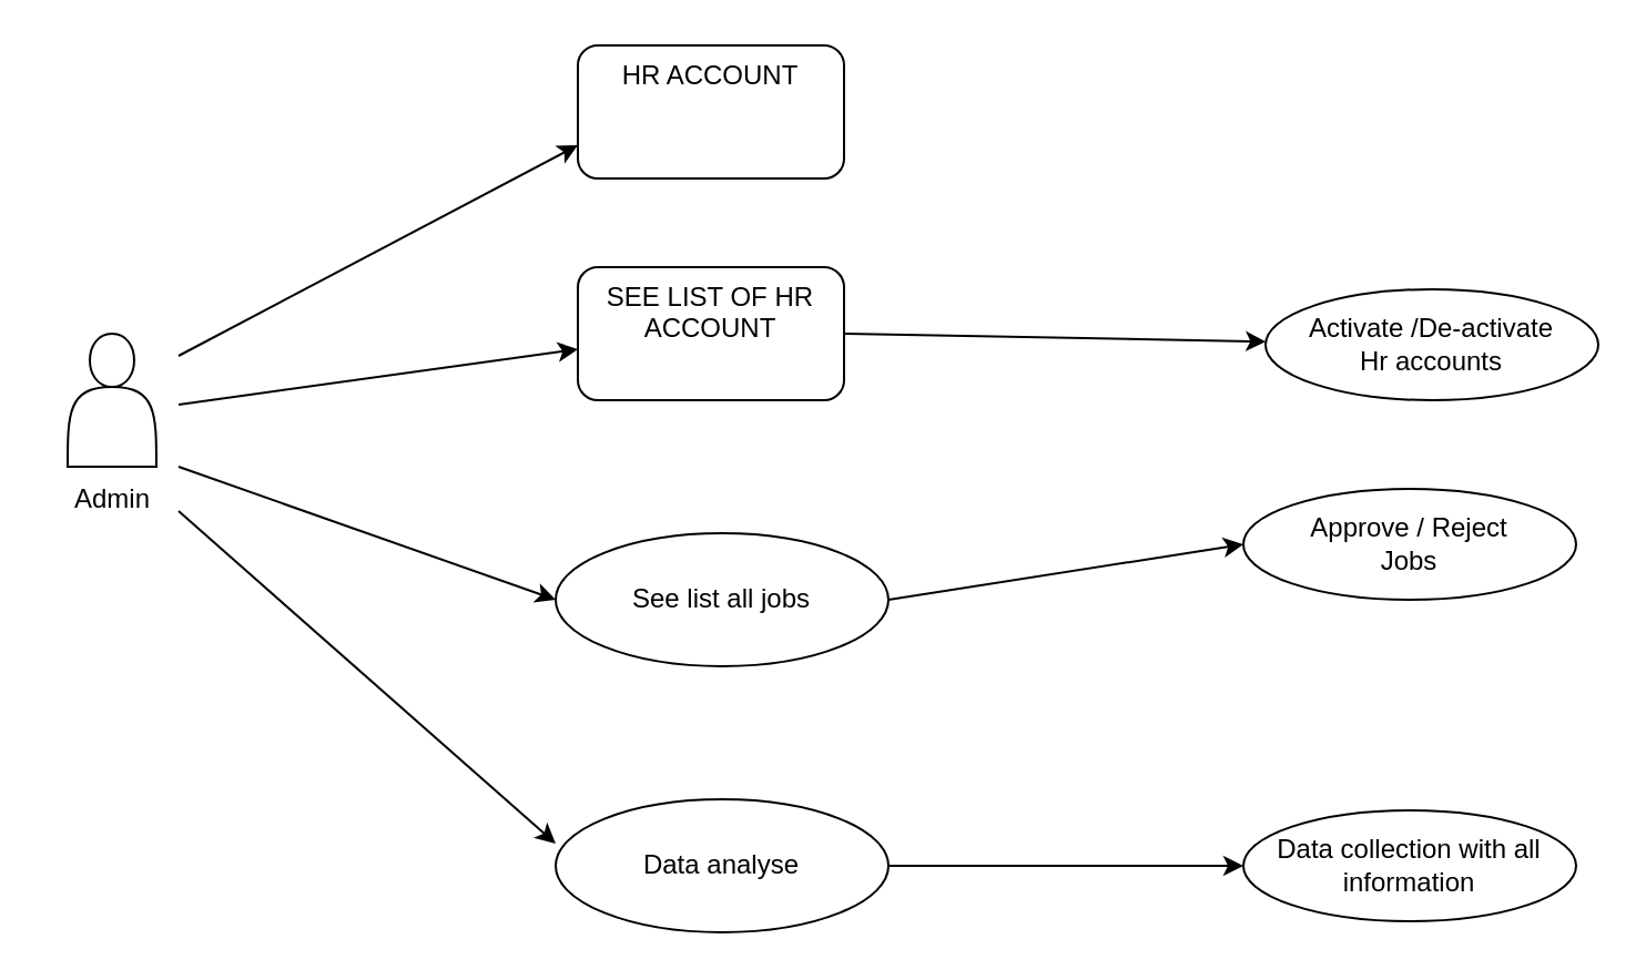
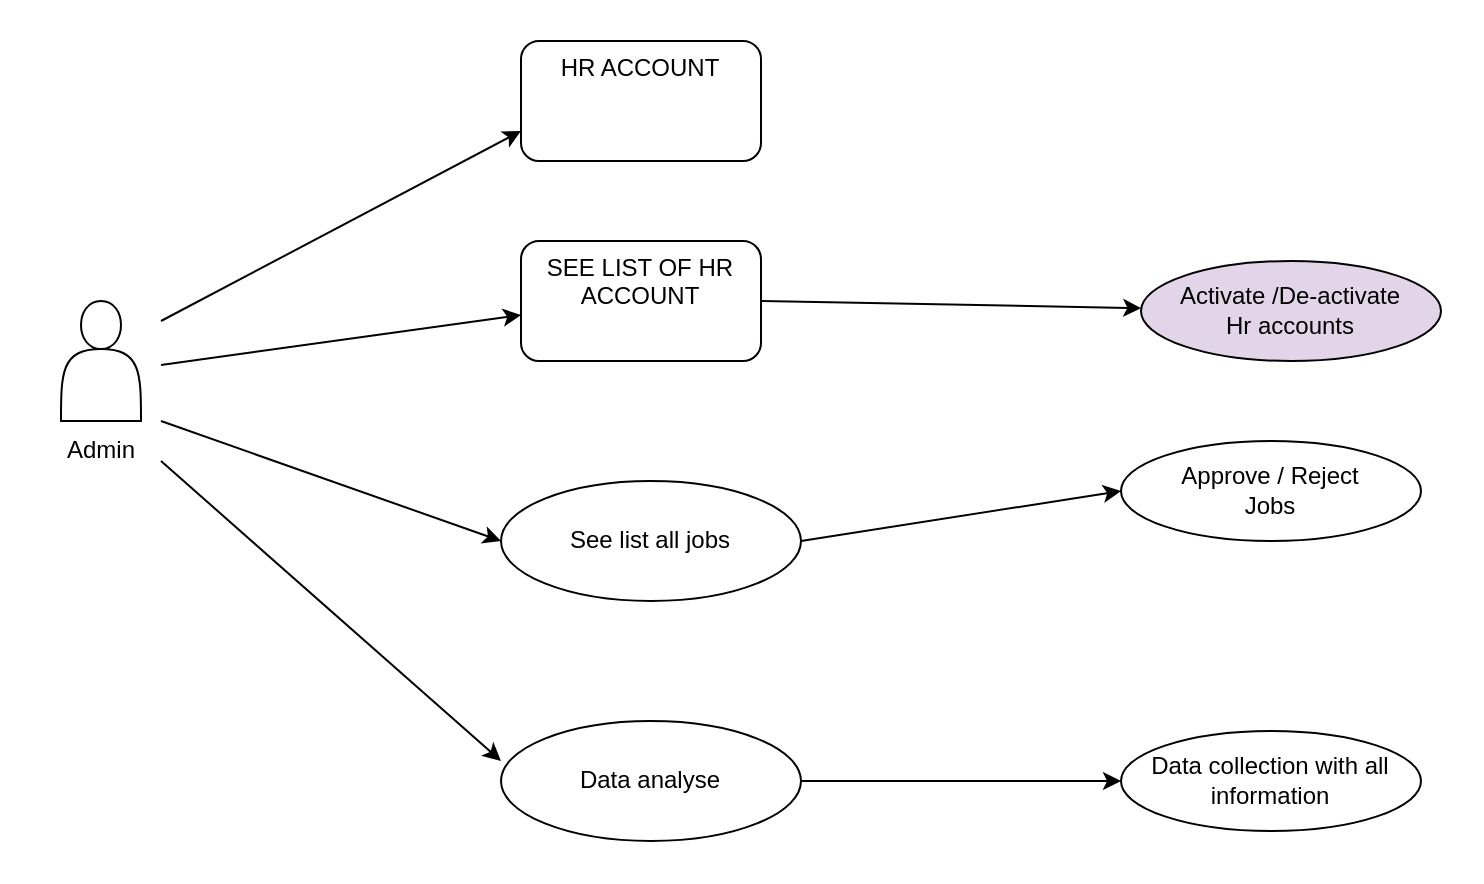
- <mxCell id="12" value="Activate /De-activate&lt;div&gt;Hr accounts&lt;/div&gt;" style="ellipse;whiteSpace=wrap;html=1;" vertex="1" parent="1"><mxGeometry x="570" y="130" width="150" height="50" as="geometry" /></mxCell>
+ <mxCell id="12" value="Activate /De-activate&lt;div&gt;Hr accounts&lt;/div&gt;" style="ellipse;whiteSpace=wrap;html=1;fillColor=#e1d5e7;" vertex="1" parent="1"><mxGeometry x="570" y="130" width="150" height="50" as="geometry" /></mxCell>
